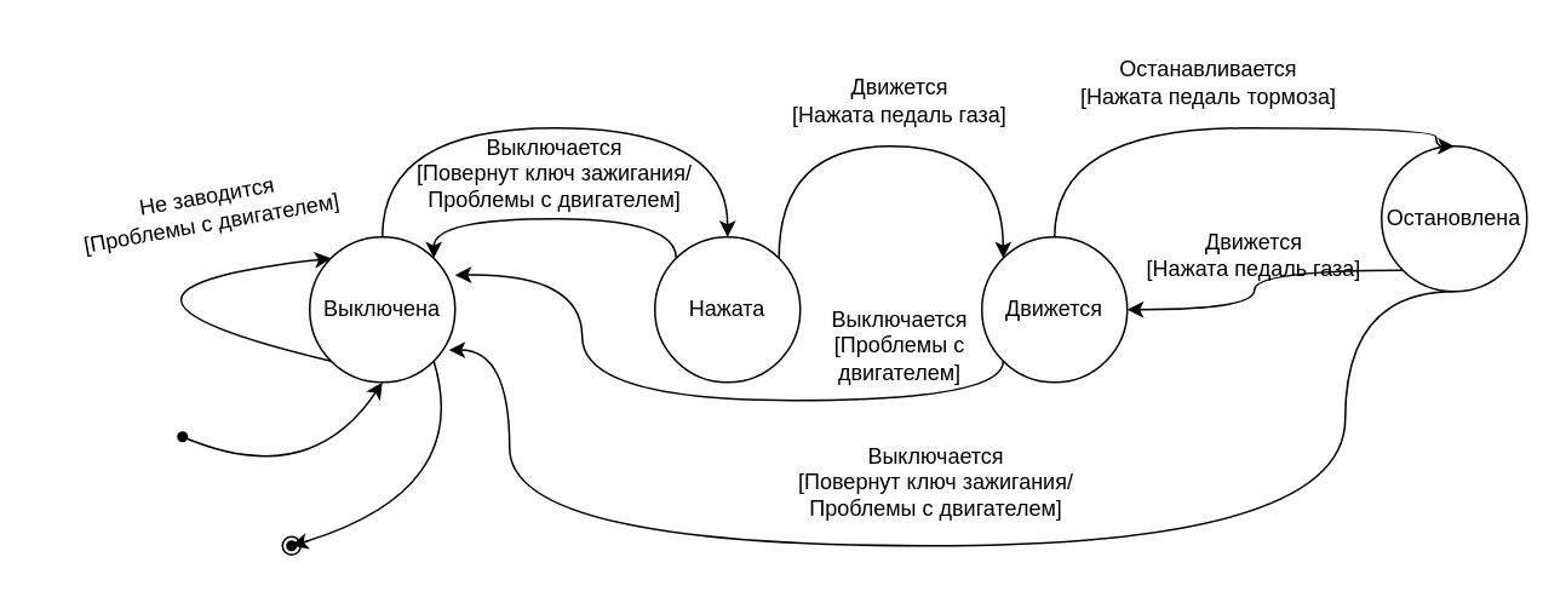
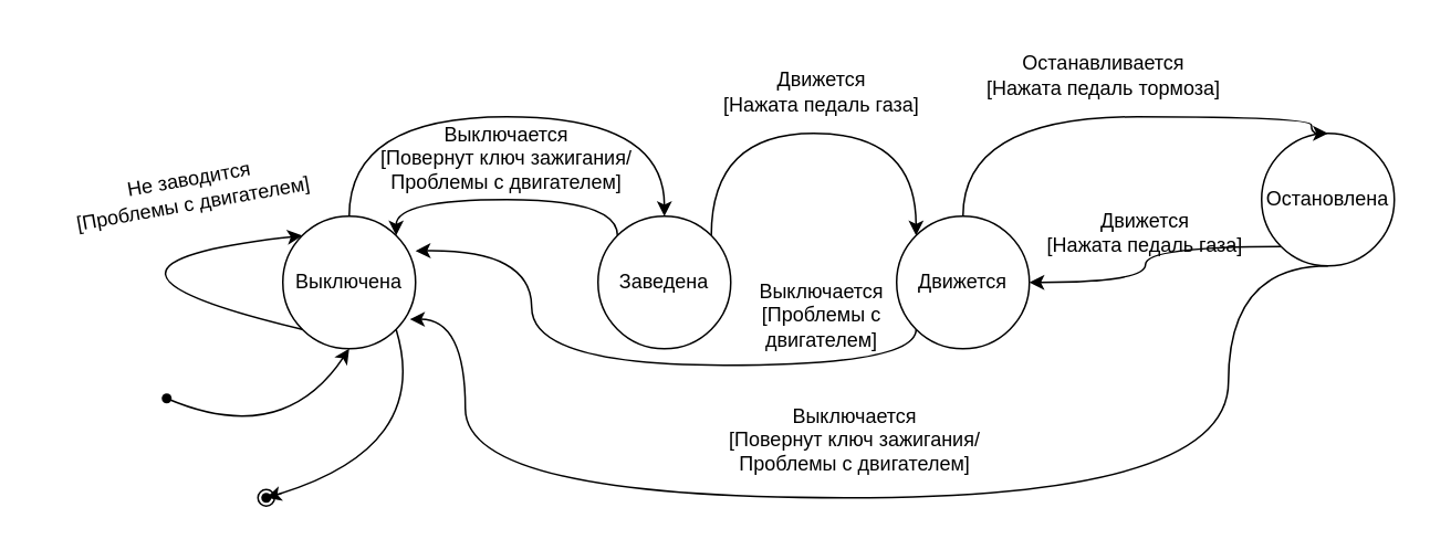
- <mxCell id="9" value="Нажата" style="ellipse;whiteSpace=wrap;html=1;aspect=fixed;" vertex="1" parent="1"><mxGeometry x="360" y="130" width="80" height="80" as="geometry" /></mxCell>
+ <mxCell id="9" value="Заведена" style="ellipse;whiteSpace=wrap;html=1;aspect=fixed;" vertex="1" parent="1"><mxGeometry x="360" y="130" width="80" height="80" as="geometry" /></mxCell>
